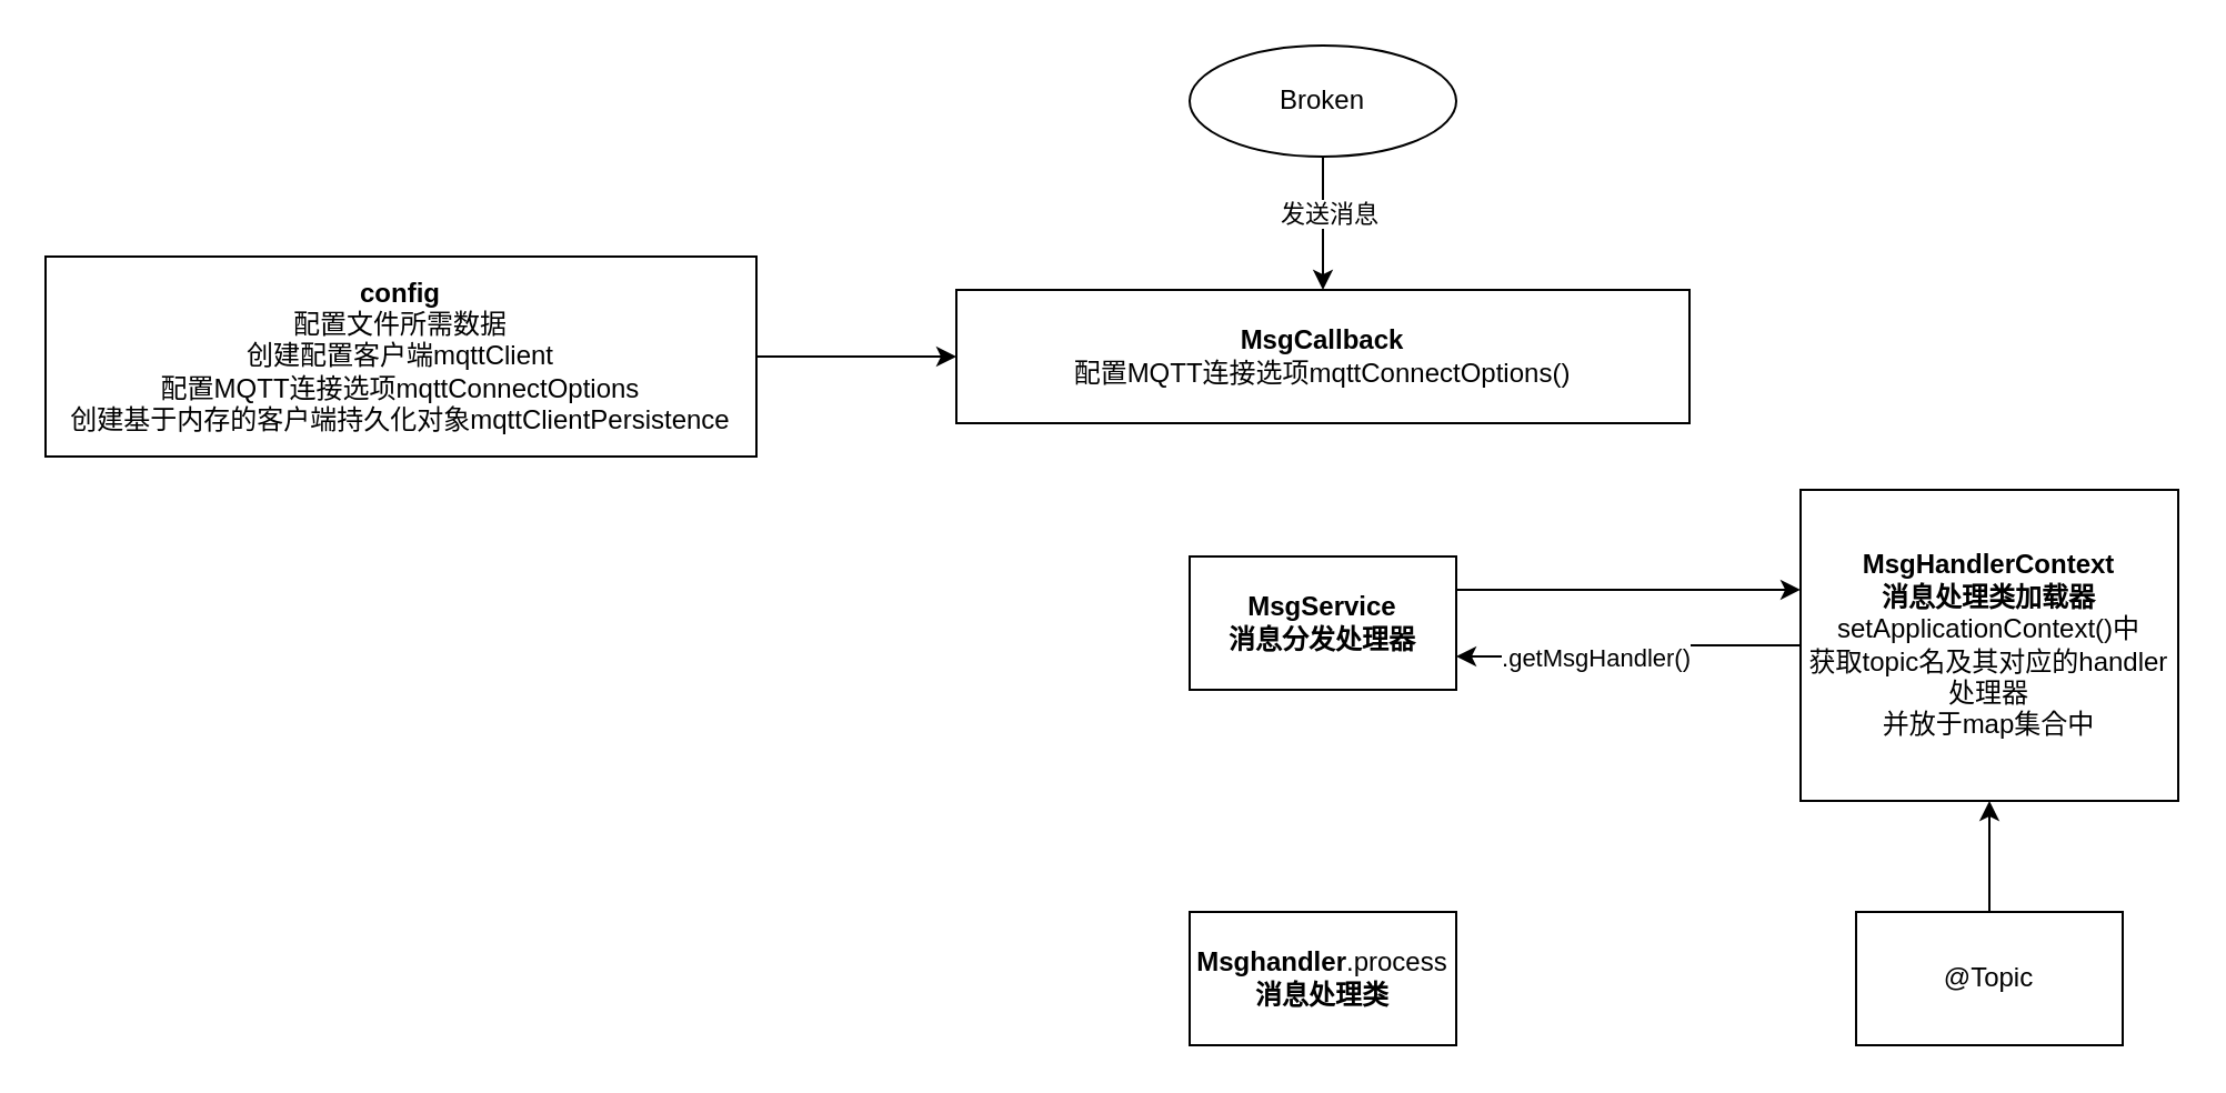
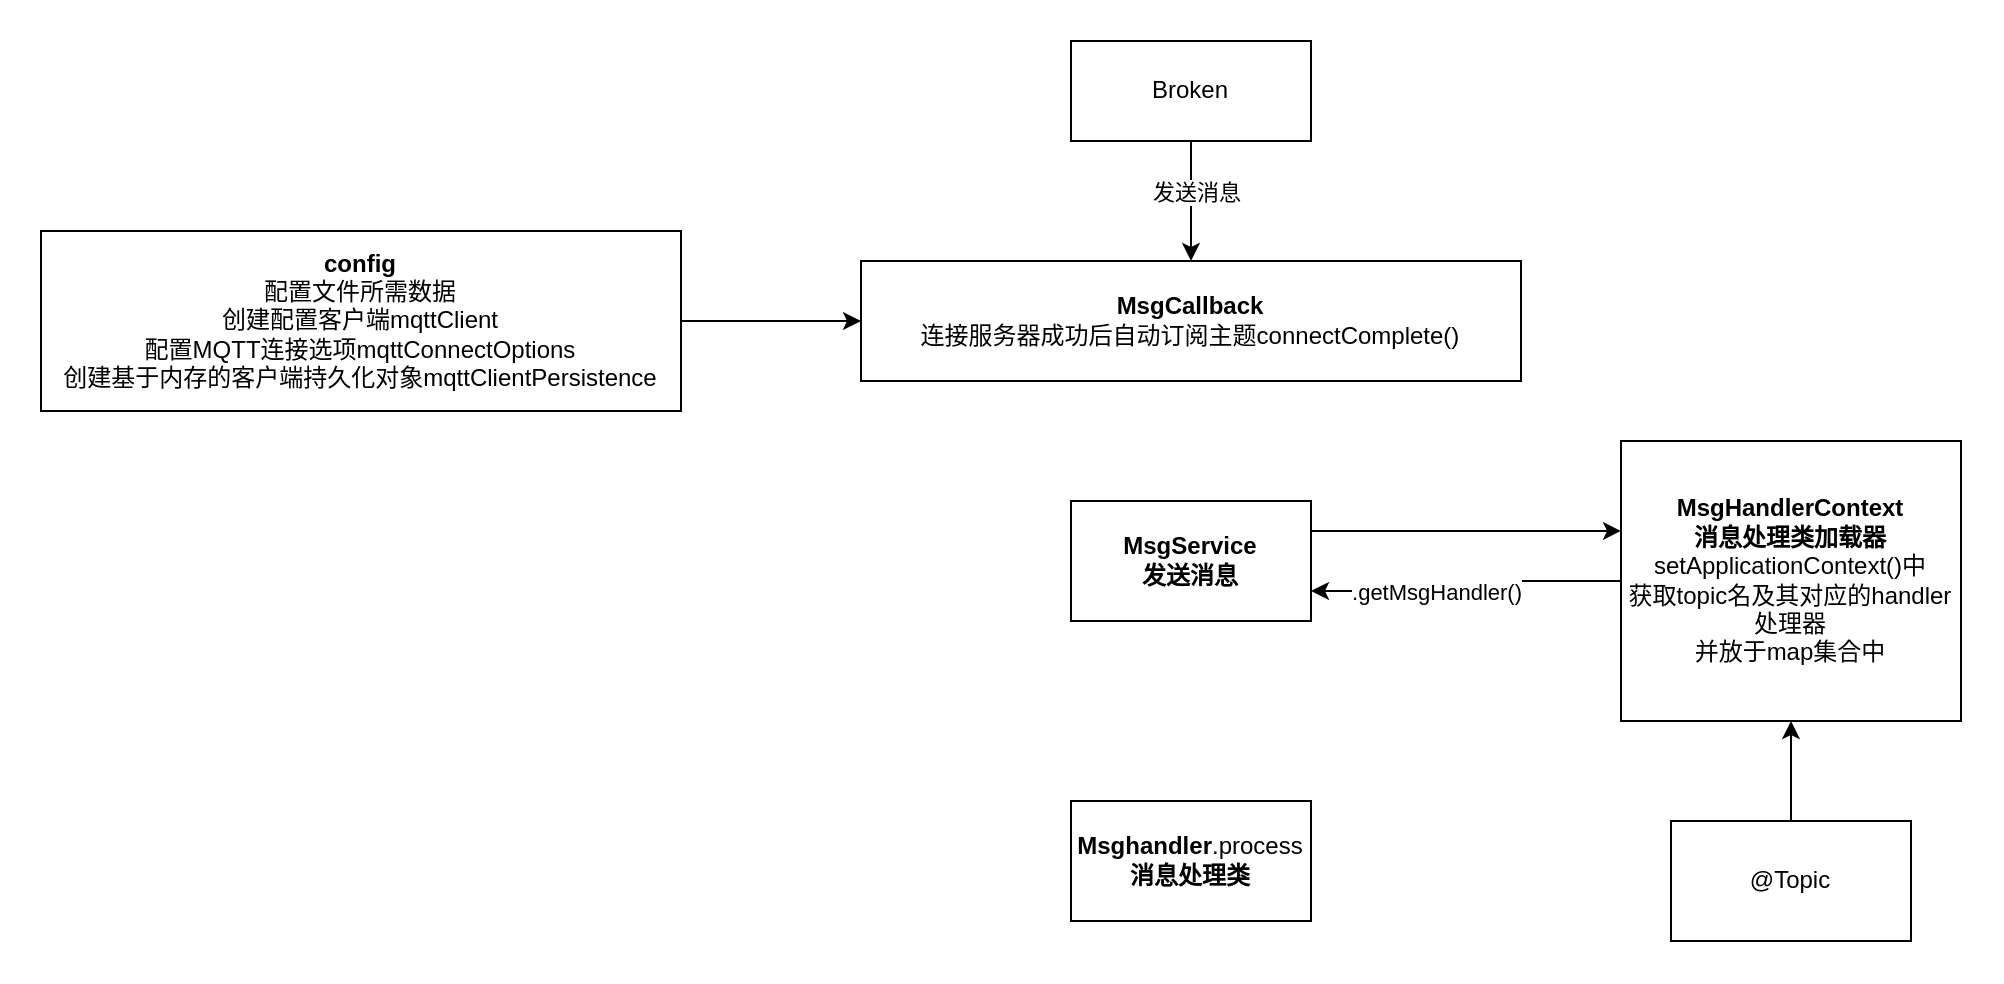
- <mxCell id="15" value="Broken" style="ellipse;whiteSpace=wrap;html=1;" vertex="1" parent="1"><mxGeometry x="535" y="20" width="120" height="50" as="geometry" /></mxCell>
+ <mxCell id="15" value="Broken" style="rounded=0;whiteSpace=wrap;html=1;" vertex="1" parent="1"><mxGeometry x="535" y="20" width="120" height="50" as="geometry" /></mxCell>
- <mxCell id="2" value="&lt;b&gt;MsgCallback&lt;/b&gt;&lt;div&gt;&lt;div&gt;配置MQTT连接选项mqttConnectOptions()&lt;/div&gt;&lt;/div&gt;" style="rounded=0;whiteSpace=wrap;html=1;" vertex="1" parent="1"><mxGeometry x="430" y="130" width="330" height="60" as="geometry" /></mxCell>
+ <mxCell id="2" value="&lt;b&gt;MsgCallback&lt;/b&gt;&lt;div&gt;&lt;div&gt;连接服务器成功后自动订阅主题connectComplete()&lt;/div&gt;&lt;/div&gt;" style="rounded=0;whiteSpace=wrap;html=1;" vertex="1" parent="1"><mxGeometry x="430" y="130" width="330" height="60" as="geometry" /></mxCell>
- <mxCell id="4" value="&lt;b&gt;MsgService&lt;/b&gt;&lt;div&gt;&lt;b&gt;消息分发处理器&lt;/b&gt;&lt;/div&gt;" style="rounded=0;whiteSpace=wrap;html=1;" vertex="1" parent="1"><mxGeometry x="535" y="250" width="120" height="60" as="geometry" /></mxCell>
+ <mxCell id="4" value="&lt;b&gt;MsgService&lt;/b&gt;&lt;div&gt;&lt;b&gt;发送消息&lt;/b&gt;&lt;/div&gt;" style="rounded=0;whiteSpace=wrap;html=1;" vertex="1" parent="1"><mxGeometry x="535" y="250" width="120" height="60" as="geometry" /></mxCell>
- <mxCell id="7" value="&lt;b&gt;Msghandler&lt;/b&gt;.process&lt;div&gt;&lt;b&gt;消息处理类&lt;/b&gt;&lt;/div&gt;" style="rounded=0;whiteSpace=wrap;html=1;" vertex="1" parent="1"><mxGeometry x="535" y="410" width="120" height="60" as="geometry" /></mxCell>
+ <mxCell id="7" value="&lt;b&gt;Msghandler&lt;/b&gt;.process&lt;div&gt;&lt;b&gt;消息处理类&lt;/b&gt;&lt;/div&gt;" style="rounded=0;whiteSpace=wrap;html=1;" vertex="1" parent="1"><mxGeometry x="535" y="400" width="120" height="60" as="geometry" /></mxCell>
